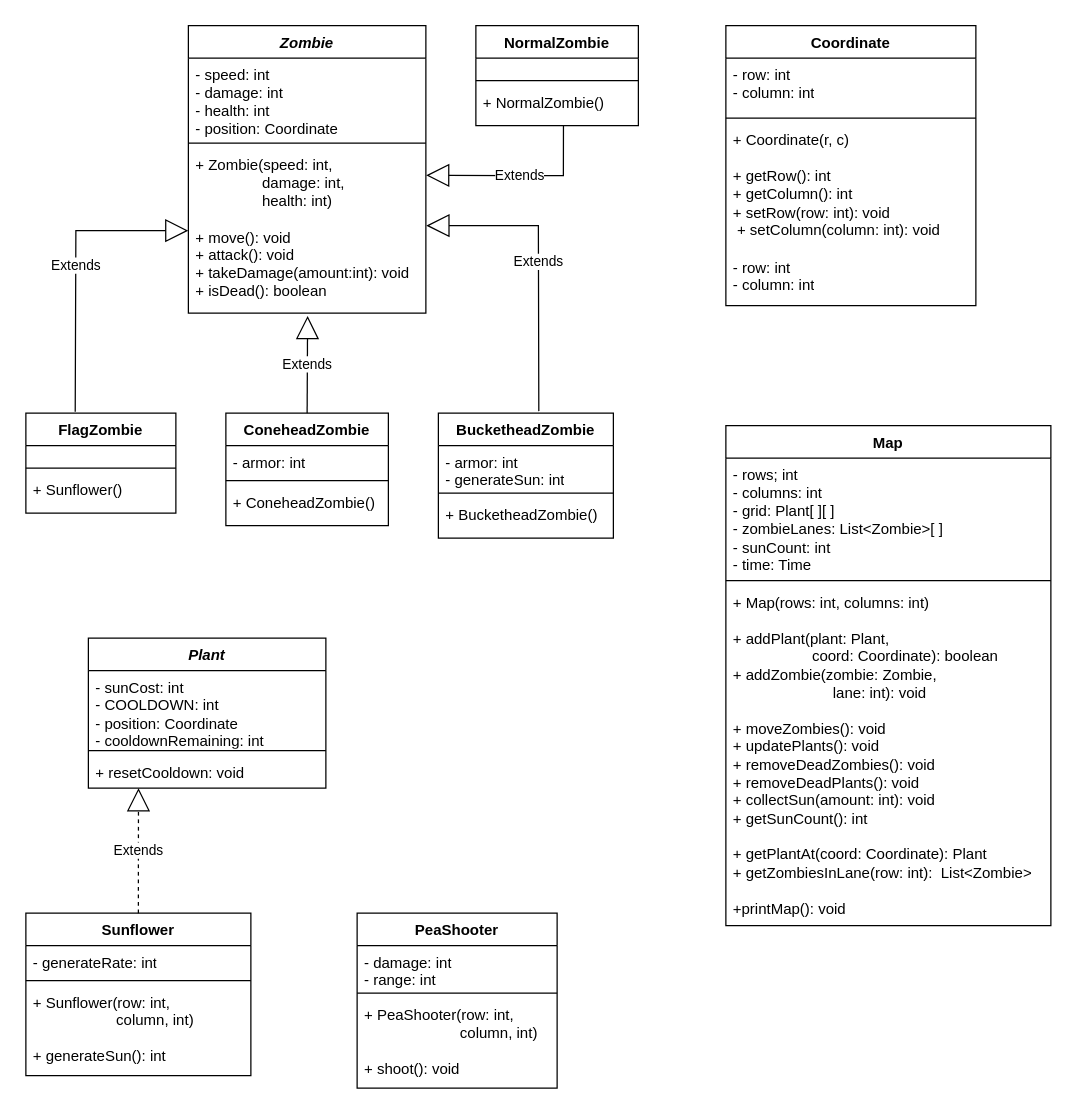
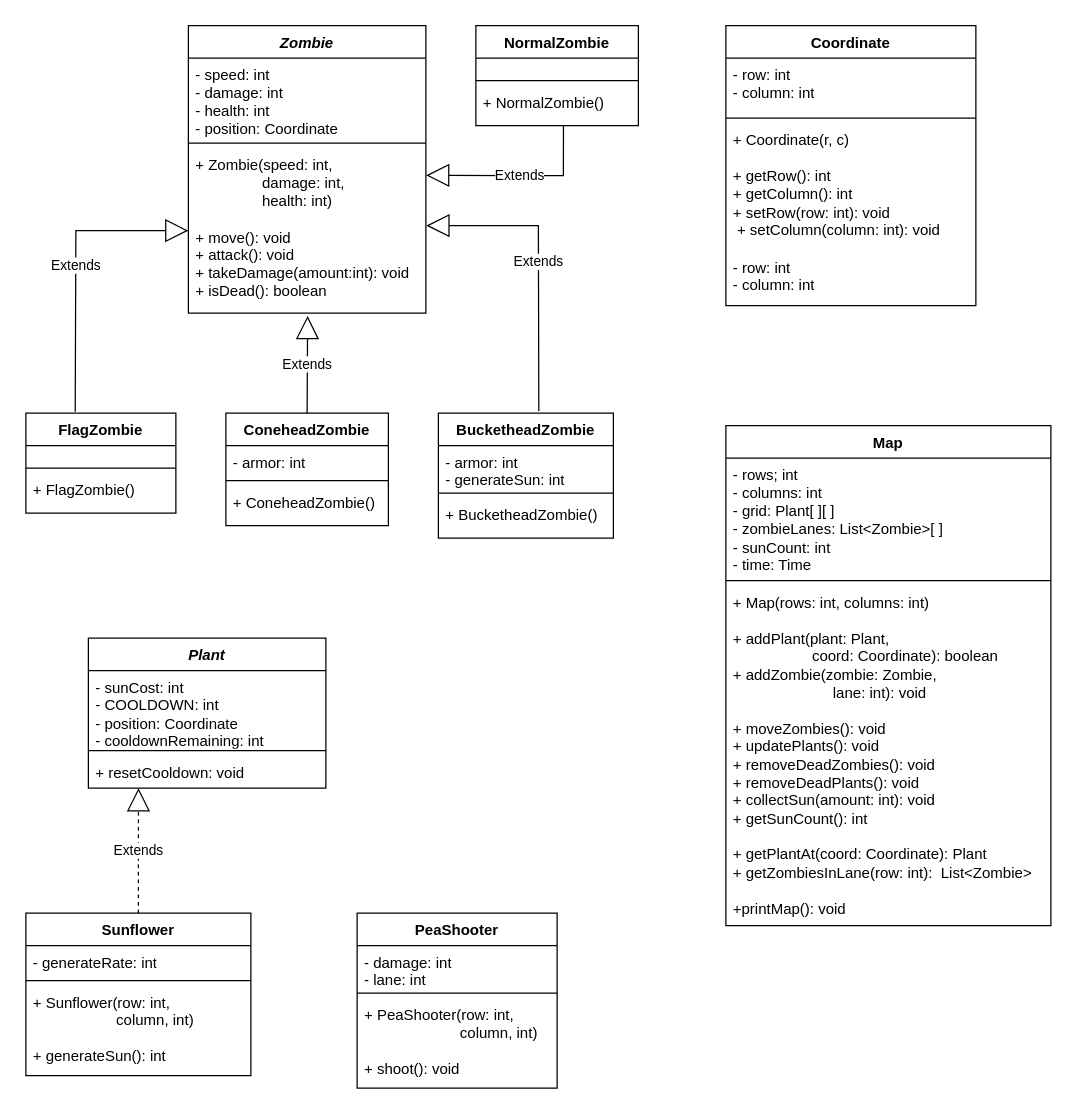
- <mxCell id="13" value="+ Sunflower()" style="text;strokeColor=none;fillColor=none;align=left;verticalAlign=top;spacingLeft=4;spacingRight=4;overflow=hidden;rotatable=0;points=[[0,0.5],[1,0.5]];portConstraint=eastwest;whiteSpace=wrap;html=1;" vertex="1" parent="10"><mxGeometry y="48" width="120" height="32" as="geometry" /></mxCell>
+ <mxCell id="13" value="+ FlagZombie()" style="text;strokeColor=none;fillColor=none;align=left;verticalAlign=top;spacingLeft=4;spacingRight=4;overflow=hidden;rotatable=0;points=[[0,0.5],[1,0.5]];portConstraint=eastwest;whiteSpace=wrap;html=1;" vertex="1" parent="10"><mxGeometry y="48" width="120" height="32" as="geometry" /></mxCell>
- <mxCell id="30" value="- damage: int&lt;div&gt;- range: int&lt;/div&gt;" style="text;strokeColor=none;fillColor=none;align=left;verticalAlign=top;spacingLeft=4;spacingRight=4;overflow=hidden;rotatable=0;points=[[0,0.5],[1,0.5]];portConstraint=eastwest;whiteSpace=wrap;html=1;" vertex="1" parent="29"><mxGeometry y="26" width="160" height="34" as="geometry" /></mxCell>
+ <mxCell id="30" value="- damage: int&lt;div&gt;- lane: int&lt;/div&gt;" style="text;strokeColor=none;fillColor=none;align=left;verticalAlign=top;spacingLeft=4;spacingRight=4;overflow=hidden;rotatable=0;points=[[0,0.5],[1,0.5]];portConstraint=eastwest;whiteSpace=wrap;html=1;" vertex="1" parent="29"><mxGeometry y="26" width="160" height="34" as="geometry" /></mxCell>
